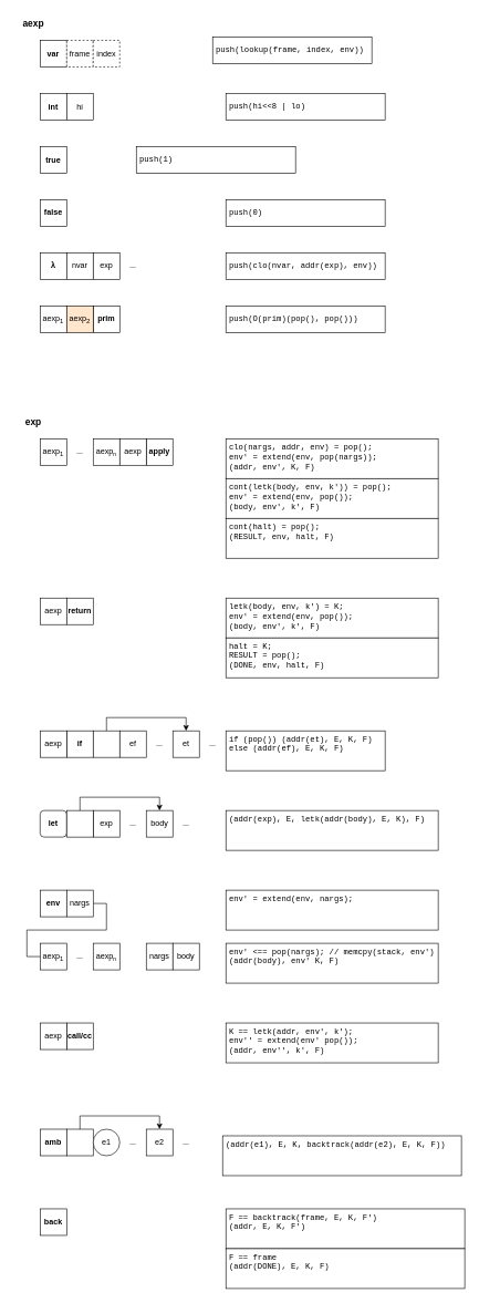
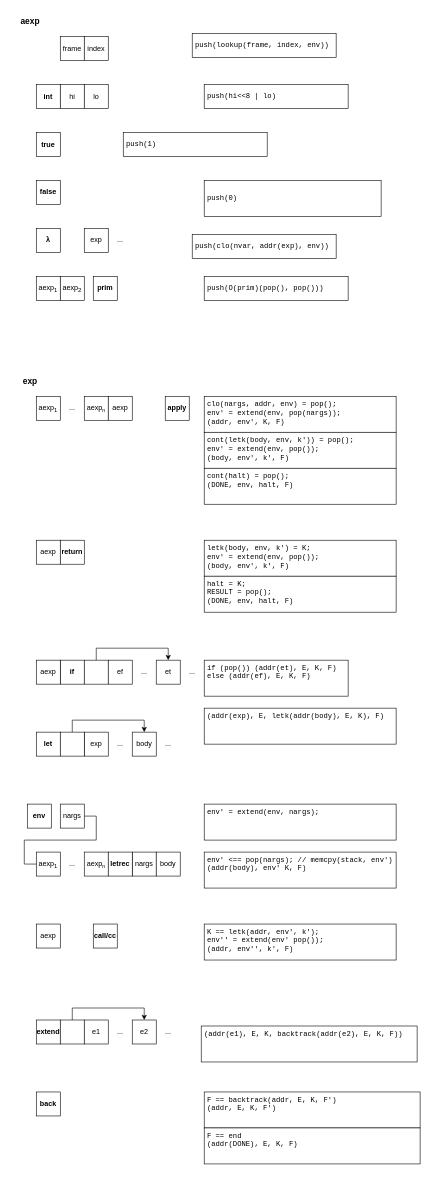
- <mxCell id="23" value="var" style="rounded=0;whiteSpace=wrap;html=1;fontStyle=1" parent="1" vertex="1"><mxGeometry x="60" y="60" width="40" height="40" as="geometry" /></mxCell>
- <mxCell id="36" value="frame" style="rounded=0;whiteSpace=wrap;html=1;dashed=1;" parent="1" vertex="1"><mxGeometry x="100" y="60" width="40" height="40" as="geometry" /></mxCell>
+ <mxCell id="36" value="frame" style="rounded=0;whiteSpace=wrap;html=1;" parent="1" vertex="1"><mxGeometry x="100" y="60" width="40" height="40" as="geometry" /></mxCell>
- <mxCell id="37" value="index" style="rounded=0;whiteSpace=wrap;html=1;dashed=1;" parent="1" vertex="1"><mxGeometry x="140" y="60" width="40" height="40" as="geometry" /></mxCell>
+ <mxCell id="37" value="index" style="rounded=0;whiteSpace=wrap;html=1;" parent="1" vertex="1"><mxGeometry x="140" y="60" width="40" height="40" as="geometry" /></mxCell>
+ <mxCell id="39" value="lo" style="rounded=0;whiteSpace=wrap;html=1;" parent="1" vertex="1"><mxGeometry x="140" y="140" width="40" height="40" as="geometry" /></mxCell>
- <mxCell id="46" value="push(0)" style="rounded=0;whiteSpace=wrap;html=1;fontFamily=Courier New;align=left;spacingLeft=3;" parent="1" vertex="1"><mxGeometry x="340" y="300" width="240" height="40" as="geometry" /></mxCell>
+ <mxCell id="46" value="push(0)" style="rounded=0;whiteSpace=wrap;html=1;fontFamily=Courier New;align=left;spacingLeft=3;" parent="1" vertex="1"><mxGeometry x="340" y="300" width="295" height="60" as="geometry" /></mxCell>
- <mxCell id="28" value="nvar" style="rounded=0;whiteSpace=wrap;html=1;" parent="1" vertex="1"><mxGeometry x="100" y="380" width="40" height="40" as="geometry" /></mxCell>
- <mxCell id="47" value="push(clo(nvar, addr(exp), env))" style="rounded=0;whiteSpace=wrap;html=1;fontFamily=Courier New;align=left;spacingLeft=3;" parent="1" vertex="1"><mxGeometry x="340" y="380" width="240" height="40" as="geometry" /></mxCell>
+ <mxCell id="47" value="push(clo(nvar, addr(exp), env))" style="rounded=0;whiteSpace=wrap;html=1;fontFamily=Courier New;align=left;spacingLeft=3;" parent="1" vertex="1"><mxGeometry x="320" y="390" width="240" height="40" as="geometry" /></mxCell>
- <mxCell id="32" value="aexp&lt;sub&gt;2&lt;/sub&gt;" style="rounded=0;whiteSpace=wrap;html=1;fillColor=#ffe6cc;" parent="1" vertex="1"><mxGeometry x="100" y="460" width="40" height="40" as="geometry" /></mxCell>
+ <mxCell id="32" value="aexp&lt;sub&gt;2&lt;/sub&gt;" style="rounded=0;whiteSpace=wrap;html=1;" parent="1" vertex="1"><mxGeometry x="100" y="460" width="40" height="40" as="geometry" /></mxCell>
- <mxCell id="30" value="prim" style="rounded=0;whiteSpace=wrap;html=1;fontStyle=1" parent="1" vertex="1"><mxGeometry x="140" y="460" width="40" height="40" as="geometry" /></mxCell>
+ <mxCell id="30" value="prim" style="rounded=0;whiteSpace=wrap;html=1;fontStyle=1" parent="1" vertex="1"><mxGeometry x="155" y="460" width="40" height="40" as="geometry" /></mxCell>
- <mxCell id="52" value="apply" style="rounded=0;whiteSpace=wrap;html=1;fontStyle=1" parent="1" vertex="1"><mxGeometry x="220" y="660" width="40" height="40" as="geometry" /></mxCell>
+ <mxCell id="52" value="apply" style="rounded=0;whiteSpace=wrap;html=1;fontStyle=1" parent="1" vertex="1"><mxGeometry x="275" y="660" width="40" height="40" as="geometry" /></mxCell>
- <mxCell id="61" value="cont(halt) = pop();&lt;br&gt;(RESULT, env, halt, F)" style="rounded=0;whiteSpace=wrap;html=1;fontFamily=Courier New;align=left;spacingLeft=3;verticalAlign=top;" vertex="1" parent="1"><mxGeometry x="340" y="780" width="320" height="60" as="geometry" /></mxCell>
+ <mxCell id="61" value="cont(halt) = pop();&lt;br&gt;(DONE, env, halt, F)" style="rounded=0;whiteSpace=wrap;html=1;fontFamily=Courier New;align=left;spacingLeft=3;verticalAlign=top;" vertex="1" parent="1"><mxGeometry x="340" y="780" width="320" height="60" as="geometry" /></mxCell>
- <mxCell id="10" value="let" style="whiteSpace=wrap;html=1;fontStyle=1;rounded=1;" parent="1" vertex="1"><mxGeometry x="60" y="1220" width="40" height="40" as="geometry" /></mxCell>
+ <mxCell id="10" value="let" style="rounded=0;whiteSpace=wrap;html=1;fontStyle=1" parent="1" vertex="1"><mxGeometry x="60" y="1220" width="40" height="40" as="geometry" /></mxCell>
- <mxCell id="60" value="(addr(exp), E, letk(addr(body), E, K), F)" style="rounded=0;whiteSpace=wrap;html=1;fontFamily=Courier New;align=left;spacingLeft=3;verticalAlign=top;" parent="1" vertex="1"><mxGeometry x="340" y="1220" width="320" height="60" as="geometry" /></mxCell>
+ <mxCell id="60" value="(addr(exp), E, letk(addr(body), E, K), F)" style="rounded=0;whiteSpace=wrap;html=1;fontFamily=Courier New;align=left;spacingLeft=3;verticalAlign=top;" parent="1" vertex="1"><mxGeometry x="340" y="1180" width="320" height="60" as="geometry" /></mxCell>
- <mxCell id="71" value="env" style="rounded=0;whiteSpace=wrap;html=1;fontStyle=1" vertex="1" parent="1"><mxGeometry x="60" y="1340" width="40" height="40" as="geometry" /></mxCell>
+ <mxCell id="71" value="env" style="rounded=0;whiteSpace=wrap;html=1;fontStyle=1" vertex="1" parent="1"><mxGeometry x="45" y="1340" width="40" height="40" as="geometry" /></mxCell>
+ <mxCell id="68" value="letrec" style="rounded=0;whiteSpace=wrap;html=1;fontStyle=1" vertex="1" parent="1"><mxGeometry x="180" y="1420" width="40" height="40" as="geometry" /></mxCell>
- <mxCell id="13" value="call/cc" style="rounded=0;whiteSpace=wrap;html=1;fontStyle=1" parent="1" vertex="1"><mxGeometry x="100" y="1540" width="40" height="40" as="geometry" /></mxCell>
+ <mxCell id="13" value="call/cc" style="rounded=0;whiteSpace=wrap;html=1;fontStyle=1" parent="1" vertex="1"><mxGeometry x="155" y="1540" width="40" height="40" as="geometry" /></mxCell>
- <mxCell id="15" value="amb" style="rounded=0;whiteSpace=wrap;html=1;fontStyle=1" parent="1" vertex="1"><mxGeometry x="60" y="1700" width="40" height="40" as="geometry" /></mxCell>
+ <mxCell id="15" value="extend" style="rounded=0;whiteSpace=wrap;html=1;fontStyle=1" parent="1" vertex="1"><mxGeometry x="60" y="1700" width="40" height="40" as="geometry" /></mxCell>
- <mxCell id="18" value="e1" style="ellipse;whiteSpace=wrap;html=1;" parent="1" vertex="1"><mxGeometry x="140" y="1700" width="40" height="40" as="geometry" /></mxCell>
+ <mxCell id="18" value="e1" style="rounded=0;whiteSpace=wrap;html=1;" parent="1" vertex="1"><mxGeometry x="140" y="1700" width="40" height="40" as="geometry" /></mxCell>
- <mxCell id="77" value="F == backtrack(frame, E, K, F')&lt;br&gt;(addr, E, K, F')" style="rounded=0;whiteSpace=wrap;html=1;fontFamily=Courier New;align=left;spacingLeft=3;verticalAlign=top;" vertex="1" parent="1"><mxGeometry x="340" y="1820" width="360" height="60" as="geometry" /></mxCell>
+ <mxCell id="77" value="F == backtrack(addr, E, K, F')&lt;br&gt;(addr, E, K, F')" style="rounded=0;whiteSpace=wrap;html=1;fontFamily=Courier New;align=left;spacingLeft=3;verticalAlign=top;" vertex="1" parent="1"><mxGeometry x="340" y="1820" width="360" height="60" as="geometry" /></mxCell>
- <mxCell id="78" value="F == frame&lt;br&gt;(addr(DONE), E, K, F)" style="rounded=0;whiteSpace=wrap;html=1;fontFamily=Courier New;align=left;spacingLeft=3;verticalAlign=top;" vertex="1" parent="1"><mxGeometry x="340" y="1880" width="360" height="60" as="geometry" /></mxCell>
+ <mxCell id="78" value="F == end&lt;br&gt;(addr(DONE), E, K, F)" style="rounded=0;whiteSpace=wrap;html=1;fontFamily=Courier New;align=left;spacingLeft=3;verticalAlign=top;" vertex="1" parent="1"><mxGeometry x="340" y="1880" width="360" height="60" as="geometry" /></mxCell>
